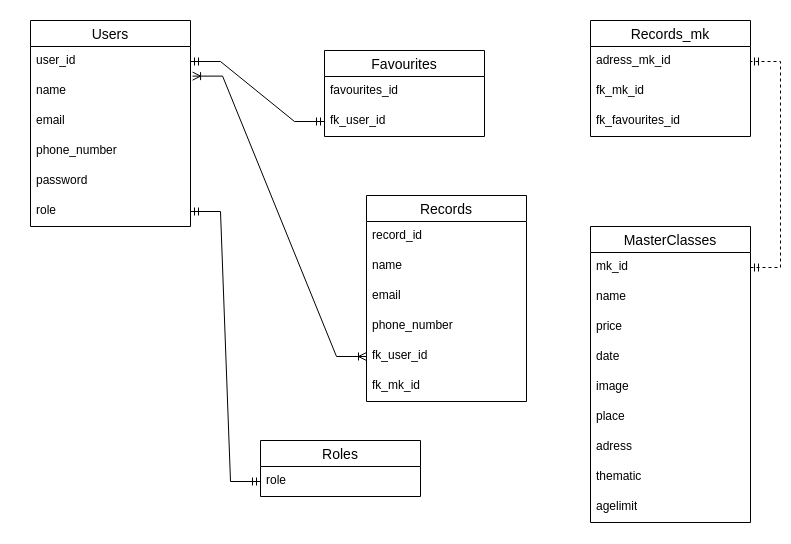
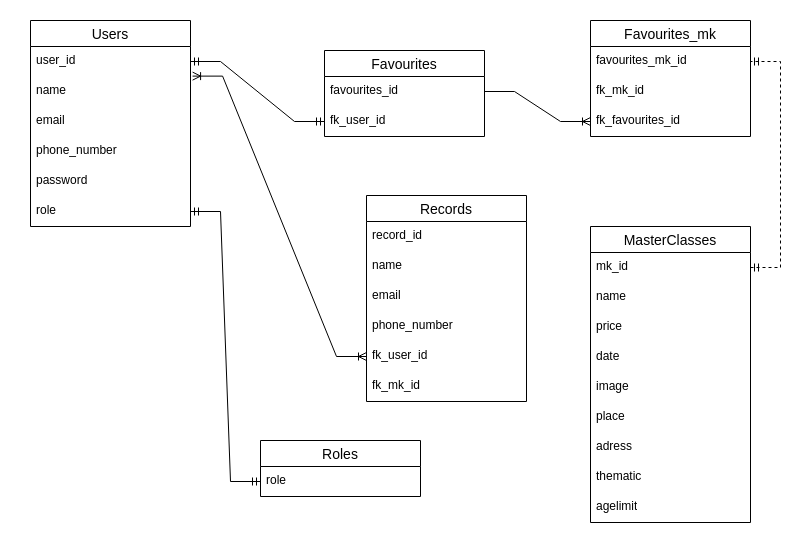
- <mxCell id="32" value="Records_mk" style="swimlane;fontStyle=0;childLayout=stackLayout;horizontal=1;startSize=26;horizontalStack=0;resizeParent=1;resizeParentMax=0;resizeLast=0;collapsible=1;marginBottom=0;align=center;fontSize=14;" parent="1" vertex="1"><mxGeometry x="590" y="20" width="160" height="116" as="geometry" /></mxCell>
+ <mxCell id="32" value="Favourites_mk" style="swimlane;fontStyle=0;childLayout=stackLayout;horizontal=1;startSize=26;horizontalStack=0;resizeParent=1;resizeParentMax=0;resizeLast=0;collapsible=1;marginBottom=0;align=center;fontSize=14;" parent="1" vertex="1"><mxGeometry x="590" y="20" width="160" height="116" as="geometry" /></mxCell>
- <mxCell id="33" value="adress_mk_id" style="text;strokeColor=none;fillColor=none;spacingLeft=4;spacingRight=4;overflow=hidden;rotatable=0;points=[[0,0.5],[1,0.5]];portConstraint=eastwest;fontSize=12;whiteSpace=wrap;html=1;" parent="32" vertex="1"><mxGeometry y="26" width="160" height="30" as="geometry" /></mxCell>
+ <mxCell id="33" value="favourites_mk_id" style="text;strokeColor=none;fillColor=none;spacingLeft=4;spacingRight=4;overflow=hidden;rotatable=0;points=[[0,0.5],[1,0.5]];portConstraint=eastwest;fontSize=12;whiteSpace=wrap;html=1;" parent="32" vertex="1"><mxGeometry y="26" width="160" height="30" as="geometry" /></mxCell>
+ <mxCell id="37" value="" style="edgeStyle=entityRelationEdgeStyle;fontSize=12;html=1;endArrow=ERoneToMany;rounded=0;exitX=1;exitY=0.5;exitDx=0;exitDy=0;entryX=0;entryY=0.5;entryDx=0;entryDy=0;" parent="1" source="30" target="35" edge="1"><mxGeometry width="100" height="100" relative="1" as="geometry"><mxPoint x="350" y="320" as="sourcePoint" /><mxPoint x="450" y="220" as="targetPoint" /></mxGeometry></mxCell>
